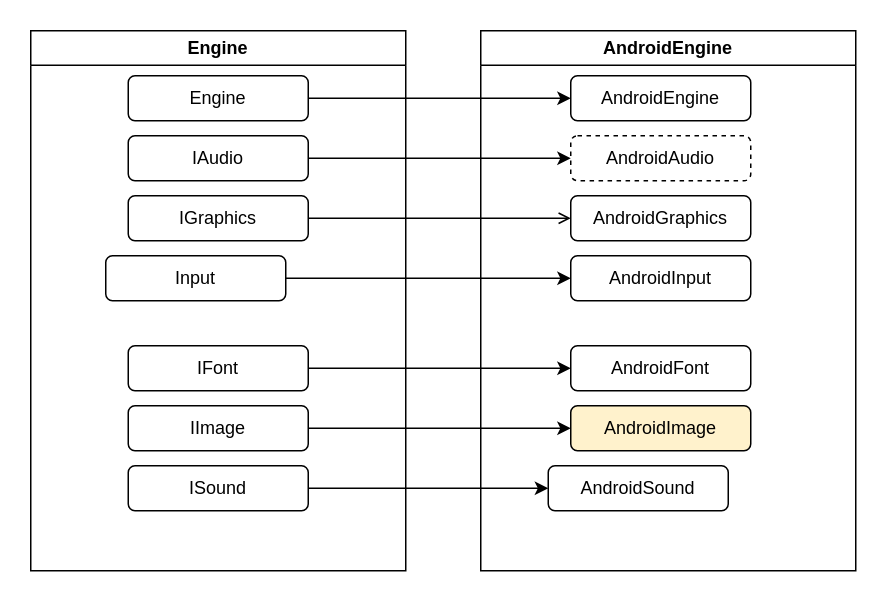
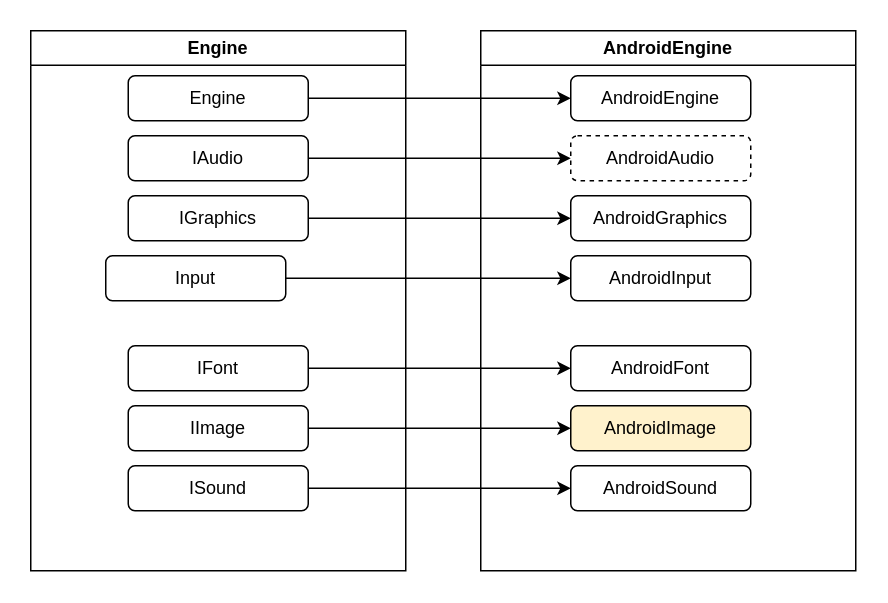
- <mxCell id="20" style="edgeStyle=orthogonalEdgeStyle;rounded=0;orthogonalLoop=1;jettySize=auto;html=1;exitX=1;exitY=0.5;exitDx=0;exitDy=0;entryX=0;entryY=0.5;entryDx=0;entryDy=0;endArrow=open;" edge="1" parent="1" source="13" target="5"><mxGeometry relative="1" as="geometry" /></mxCell>
+ <mxCell id="20" style="edgeStyle=orthogonalEdgeStyle;rounded=0;orthogonalLoop=1;jettySize=auto;html=1;exitX=1;exitY=0.5;exitDx=0;exitDy=0;entryX=0;entryY=0.5;entryDx=0;entryDy=0;" edge="1" parent="1" source="13" target="5"><mxGeometry relative="1" as="geometry" /></mxCell>
- <mxCell id="9" value="AndroidSound" style="rounded=1;whiteSpace=wrap;html=1;" vertex="1" parent="2"><mxGeometry x="45" y="290" width="120" height="30" as="geometry" /></mxCell>
+ <mxCell id="9" value="AndroidSound" style="rounded=1;whiteSpace=wrap;html=1;" vertex="1" parent="2"><mxGeometry x="60" y="290" width="120" height="30" as="geometry" /></mxCell>
